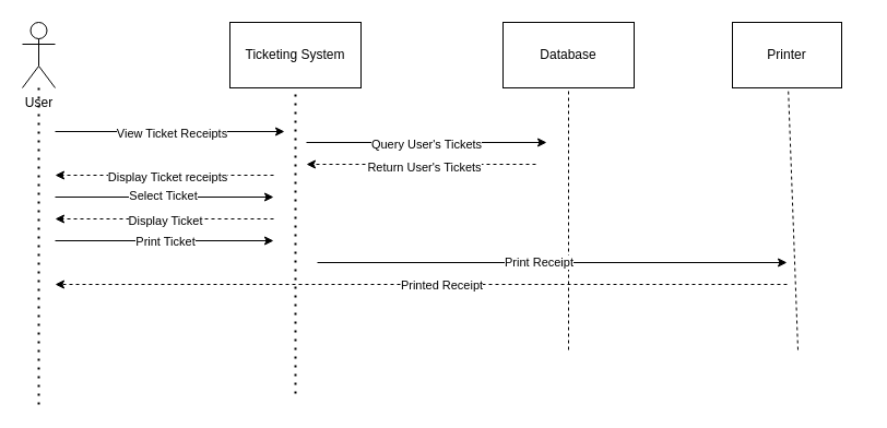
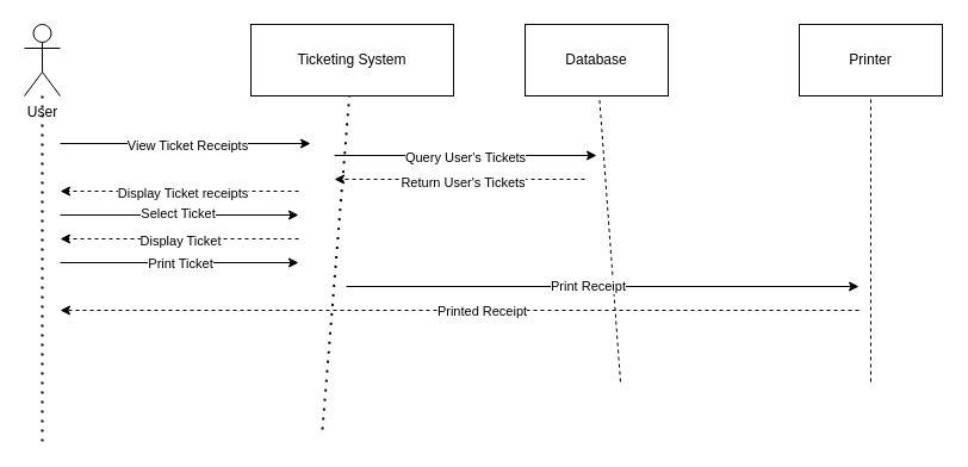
- <mxCell id="3" value="Ticketing System" style="rounded=0;whiteSpace=wrap;html=1;" vertex="1" parent="1"><mxGeometry x="210" y="20" width="120" height="60" as="geometry" /></mxCell>
+ <mxCell id="3" value="Ticketing System" style="rounded=0;whiteSpace=wrap;html=1;" vertex="1" parent="1"><mxGeometry x="210" y="20" width="170" height="60" as="geometry" /></mxCell>
- <mxCell id="6" value="Database" style="rounded=0;whiteSpace=wrap;html=1;" vertex="1" parent="1"><mxGeometry x="460" y="20" width="120" height="60" as="geometry" /></mxCell>
+ <mxCell id="6" value="Database" style="rounded=0;whiteSpace=wrap;html=1;" vertex="1" parent="1"><mxGeometry x="440" y="20" width="120" height="60" as="geometry" /></mxCell>
- <mxCell id="25" value="Printer" style="rounded=0;whiteSpace=wrap;html=1;" vertex="1" parent="1"><mxGeometry x="670" y="20" width="100" height="60" as="geometry" /></mxCell>
+ <mxCell id="25" value="Printer" style="rounded=0;whiteSpace=wrap;html=1;" vertex="1" parent="1"><mxGeometry x="670" y="20" width="120" height="60" as="geometry" /></mxCell>
